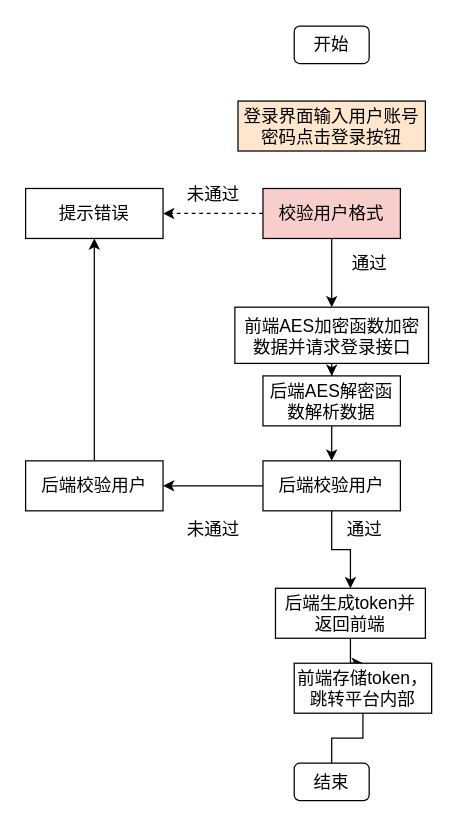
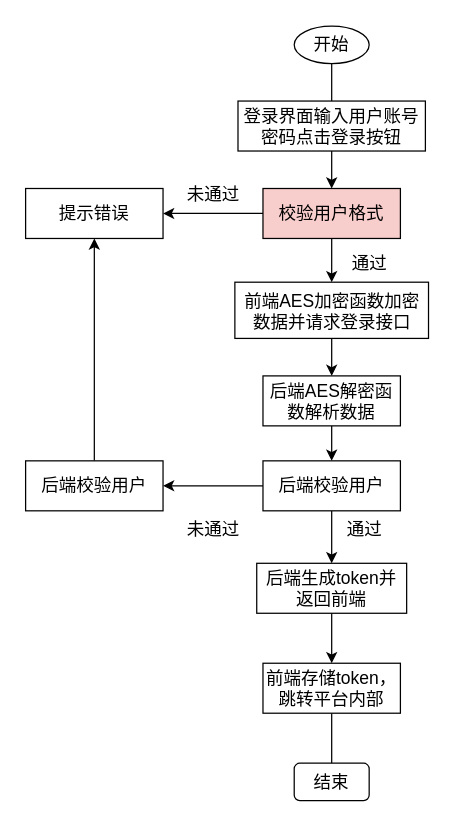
- <mxCell id="3" value="开始" style="rounded=1;whiteSpace=wrap;html=1;fontSize=14;" vertex="1" parent="1"><mxGeometry x="235" y="20" width="60" height="30" as="geometry" /></mxCell>
+ <mxCell id="3" value="开始" style="ellipse;whiteSpace=wrap;html=1;fontSize=14;" vertex="1" parent="1"><mxGeometry x="235" y="20" width="60" height="30" as="geometry" /></mxCell>
+ <mxCell id="2" value="" style="edgeStyle=orthogonalEdgeStyle;rounded=0;orthogonalLoop=1;jettySize=auto;html=1;fontSize=14;" edge="1" parent="1" source="3" target="7"><mxGeometry relative="1" as="geometry" /></mxCell>
- <mxCell id="4" value="登录界面输入用户账号密码点击登录按钮" style="rounded=0;whiteSpace=wrap;html=1;fontSize=14;fillColor=#ffe6cc;" vertex="1" parent="1"><mxGeometry x="190" y="80" width="150" height="40" as="geometry" /></mxCell>
+ <mxCell id="4" value="登录界面输入用户账号密码点击登录按钮" style="rounded=0;whiteSpace=wrap;html=1;fontSize=14;" vertex="1" parent="1"><mxGeometry x="190" y="80" width="150" height="40" as="geometry" /></mxCell>
- <mxCell id="5" value="" style="edgeStyle=orthogonalEdgeStyle;rounded=0;orthogonalLoop=1;jettySize=auto;html=1;fontSize=14;dashed=1;" edge="1" parent="1" source="7" target="8"><mxGeometry relative="1" as="geometry" /></mxCell>
+ <mxCell id="5" value="" style="edgeStyle=orthogonalEdgeStyle;rounded=0;orthogonalLoop=1;jettySize=auto;html=1;fontSize=14;" edge="1" parent="1" source="7" target="8"><mxGeometry relative="1" as="geometry" /></mxCell>
- <mxCell id="11" value="前端AES加密函数加密数据并请求登录接口" style="rounded=0;whiteSpace=wrap;html=1;fontSize=14;" vertex="1" parent="1"><mxGeometry x="187.5" y="245" width="155" height="45" as="geometry" /></mxCell>
+ <mxCell id="11" value="前端AES加密函数加密数据并请求登录接口" style="rounded=0;whiteSpace=wrap;html=1;fontSize=14;" vertex="1" parent="1"><mxGeometry x="187.5" y="225" width="155" height="45" as="geometry" /></mxCell>
- <mxCell id="21" value="后端生成token并返回前端" style="rounded=0;whiteSpace=wrap;html=1;fontSize=14;" vertex="1" parent="1"><mxGeometry x="220" y="470" width="120" height="40" as="geometry" /></mxCell>
+ <mxCell id="21" value="后端生成token并返回前端" style="rounded=0;whiteSpace=wrap;html=1;fontSize=14;" vertex="1" parent="1"><mxGeometry x="205" y="450" width="120" height="40" as="geometry" /></mxCell>
- <mxCell id="23" value="前端存储token，跳转平台内部" style="rounded=0;whiteSpace=wrap;html=1;fontSize=14;" vertex="1" parent="1"><mxGeometry x="235" y="530" width="110" height="40" as="geometry" /></mxCell>
+ <mxCell id="23" value="前端存储token，跳转平台内部" style="rounded=0;whiteSpace=wrap;html=1;fontSize=14;" vertex="1" parent="1"><mxGeometry x="210" y="530" width="110" height="40" as="geometry" /></mxCell>
